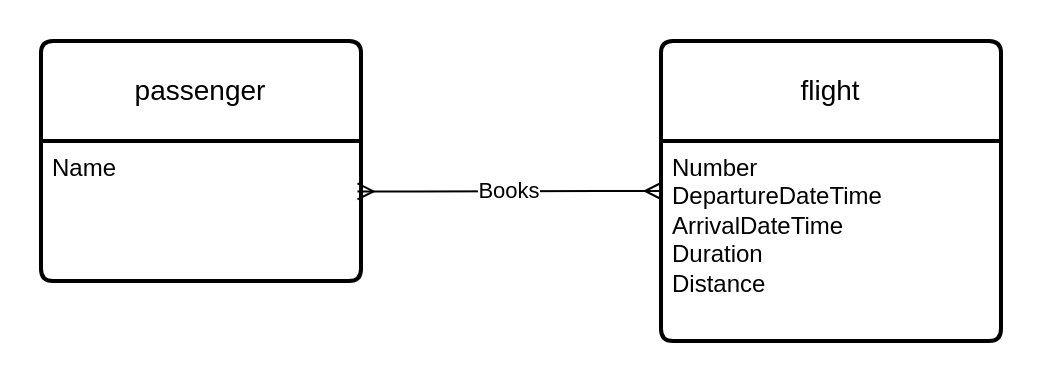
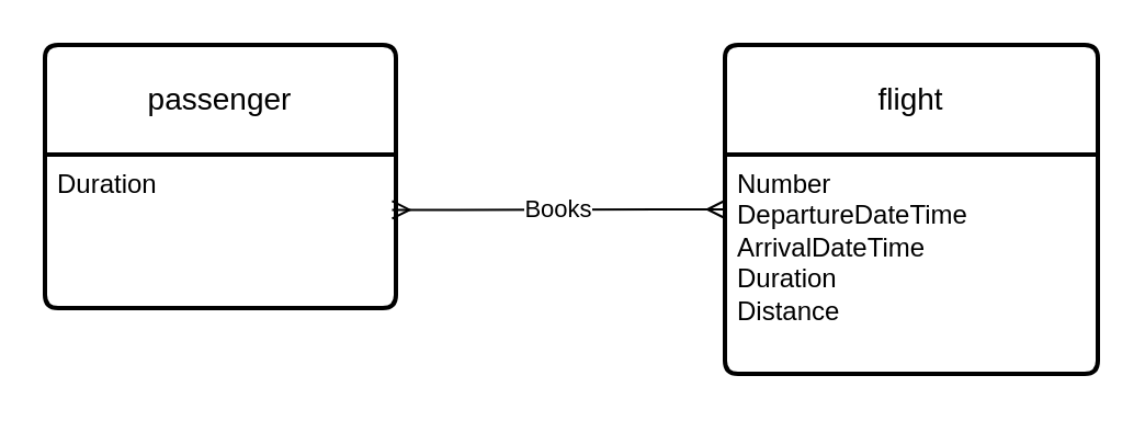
- <mxCell id="3" value="Name&amp;nbsp;" style="align=left;strokeColor=none;fillColor=none;spacingLeft=4;fontSize=12;verticalAlign=top;resizable=0;rotatable=0;part=1;html=1;" vertex="1" parent="2"><mxGeometry y="50" width="160" height="70" as="geometry" /></mxCell>
+ <mxCell id="3" value="Duration&amp;nbsp;" style="align=left;strokeColor=none;fillColor=none;spacingLeft=4;fontSize=12;verticalAlign=top;resizable=0;rotatable=0;part=1;html=1;" vertex="1" parent="2"><mxGeometry y="50" width="160" height="70" as="geometry" /></mxCell>
